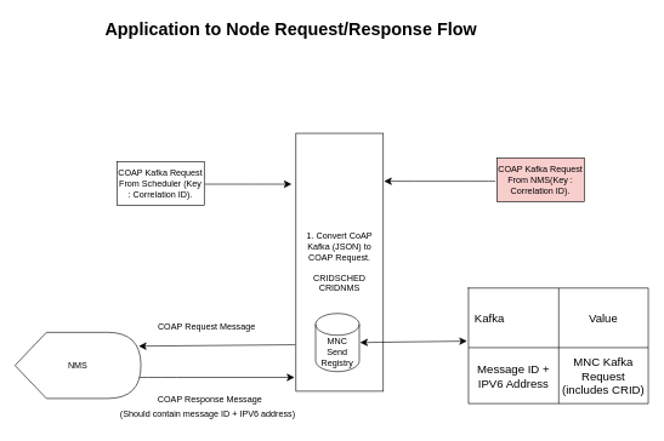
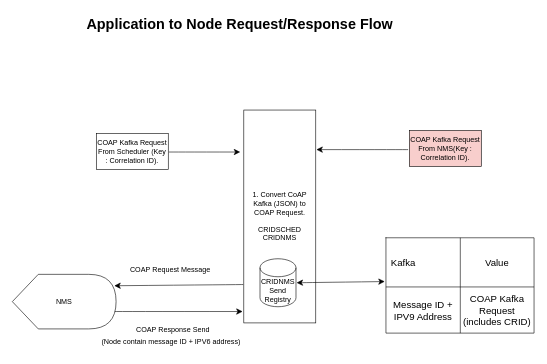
- <mxCell id="7" value="MNC Send Registry" style="shape=cylinder3;whiteSpace=wrap;html=1;boundedLbl=1;backgroundOutline=1;size=15;" vertex="1" parent="1"><mxGeometry x="433" y="431" width="60" height="80" as="geometry" /></mxCell>
+ <mxCell id="7" value="CRIDNMS Send Registry" style="shape=cylinder3;whiteSpace=wrap;html=1;boundedLbl=1;backgroundOutline=1;size=15;" vertex="1" parent="1"><mxGeometry x="433" y="431" width="60" height="80" as="geometry" /></mxCell>
- <mxCell id="13" value="Message ID + IPV6 Address" style="shape=partialRectangle;html=1;whiteSpace=wrap;connectable=0;strokeColor=inherit;overflow=hidden;fillColor=none;top=0;left=0;bottom=0;right=0;pointerEvents=1;fontSize=16;" vertex="1" parent="12"><mxGeometry width="124" height="77" as="geometry"><mxRectangle width="124" height="77" as="alternateBounds" /></mxGeometry></mxCell>
+ <mxCell id="13" value="Message ID + IPV9 Address" style="shape=partialRectangle;html=1;whiteSpace=wrap;connectable=0;strokeColor=inherit;overflow=hidden;fillColor=none;top=0;left=0;bottom=0;right=0;pointerEvents=1;fontSize=16;" vertex="1" parent="12"><mxGeometry width="124" height="77" as="geometry"><mxRectangle width="124" height="77" as="alternateBounds" /></mxGeometry></mxCell>
- <mxCell id="14" value="MNC Kafka Request (includes CRID)" style="shape=partialRectangle;html=1;whiteSpace=wrap;connectable=0;strokeColor=inherit;overflow=hidden;fillColor=none;top=0;left=0;bottom=0;right=0;pointerEvents=1;fontSize=16;" vertex="1" parent="12"><mxGeometry x="124" width="123" height="77" as="geometry"><mxRectangle width="123" height="77" as="alternateBounds" /></mxGeometry></mxCell>
+ <mxCell id="14" value="COAP Kafka Request (includes CRID)" style="shape=partialRectangle;html=1;whiteSpace=wrap;connectable=0;strokeColor=inherit;overflow=hidden;fillColor=none;top=0;left=0;bottom=0;right=0;pointerEvents=1;fontSize=16;" vertex="1" parent="12"><mxGeometry x="124" width="123" height="77" as="geometry"><mxRectangle width="123" height="77" as="alternateBounds" /></mxGeometry></mxCell>
- <mxCell id="20" value="COAP Response Message" style="text;html=1;align=center;verticalAlign=middle;whiteSpace=wrap;rounded=0;" vertex="1" parent="1"><mxGeometry x="207" y="535" width="162" height="30" as="geometry" /></mxCell>
+ <mxCell id="20" value="COAP Response Send" style="text;html=1;align=center;verticalAlign=middle;whiteSpace=wrap;rounded=0;" vertex="1" parent="1"><mxGeometry x="207" y="535" width="162" height="30" as="geometry" /></mxCell>
- <mxCell id="21" value="(Should contain message ID + IPV6 address)" style="text;html=1;align=center;verticalAlign=middle;whiteSpace=wrap;rounded=0;" vertex="1" parent="1"><mxGeometry x="141" y="555" width="288" height="30" as="geometry" /></mxCell>
+ <mxCell id="21" value="(Node contain message ID + IPV6 address)" style="text;html=1;align=center;verticalAlign=middle;whiteSpace=wrap;rounded=0;" vertex="1" parent="1"><mxGeometry x="141" y="555" width="288" height="30" as="geometry" /></mxCell>
